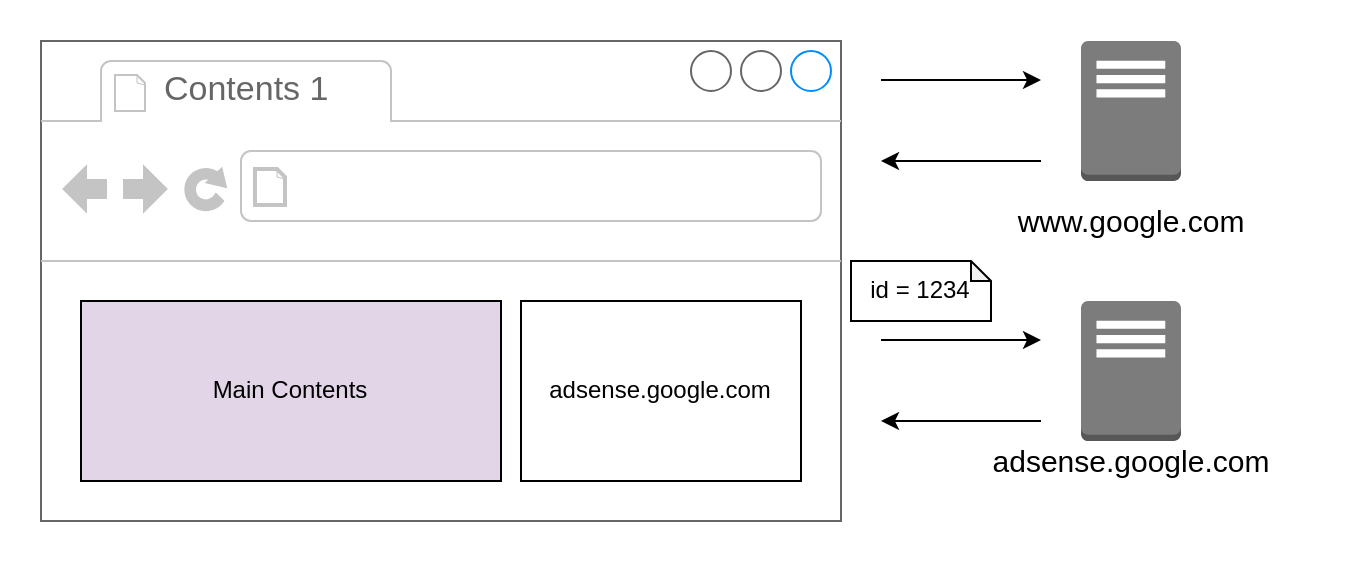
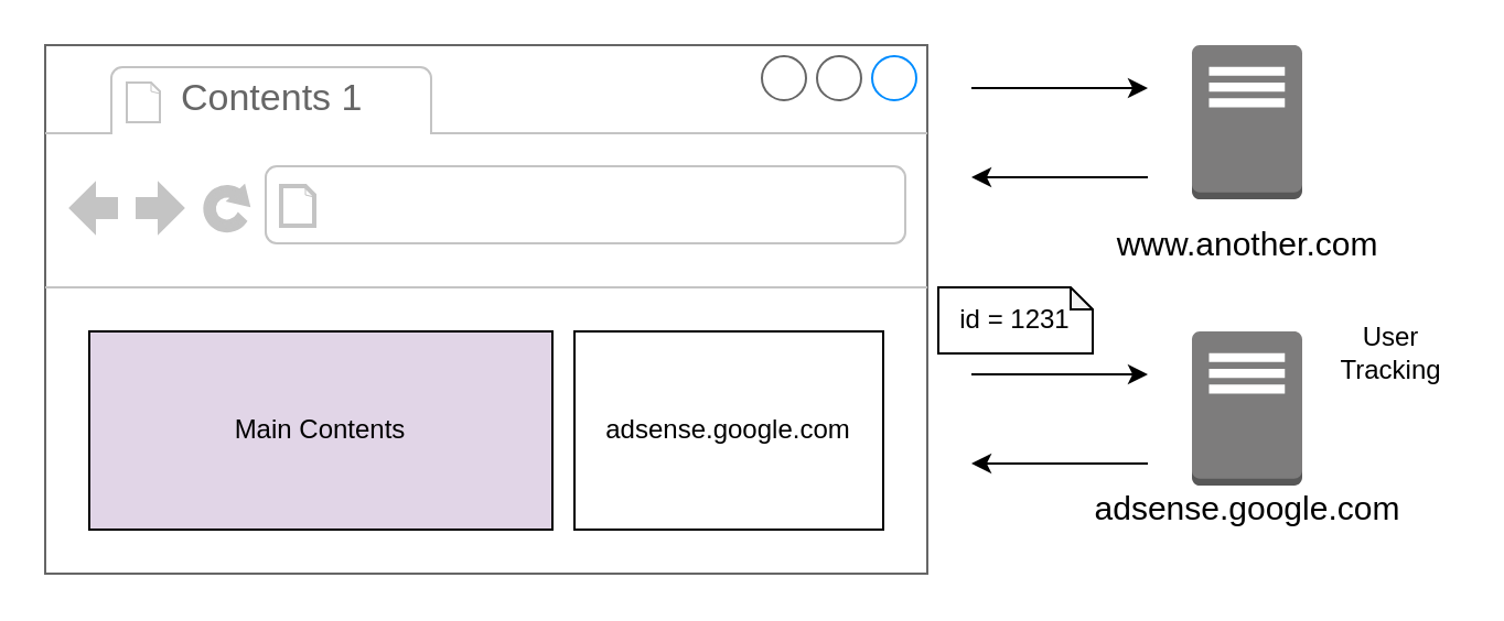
- <mxCell id="8" value="www.google.com" style="text;html=1;align=center;verticalAlign=middle;resizable=0;points=[];autosize=1;fontSize=15;" parent="1" vertex="1"><mxGeometry x="500" y="100" width="130" height="20" as="geometry" /></mxCell>
+ <mxCell id="8" value="www.another.com" style="text;html=1;align=center;verticalAlign=middle;resizable=0;points=[];autosize=1;fontSize=15;" parent="1" vertex="1"><mxGeometry x="500" y="100" width="130" height="20" as="geometry" /></mxCell>
- <mxCell id="14" value="id = 1234" style="shape=note;whiteSpace=wrap;html=1;backgroundOutline=1;darkOpacity=0.05;size=10;" parent="1" vertex="1"><mxGeometry x="425" y="130" width="70" height="30" as="geometry" /></mxCell>
+ <mxCell id="14" value="id = 1231" style="shape=note;whiteSpace=wrap;html=1;backgroundOutline=1;darkOpacity=0.05;size=10;" parent="1" vertex="1"><mxGeometry x="425" y="130" width="70" height="30" as="geometry" /></mxCell>
+ <mxCell id="15" value="User&lt;br&gt;Tracking" style="text;html=1;align=center;verticalAlign=middle;resizable=0;points=[];autosize=1;" vertex="1" parent="1"><mxGeometry x="600" y="145" width="60" height="30" as="geometry" /></mxCell>
